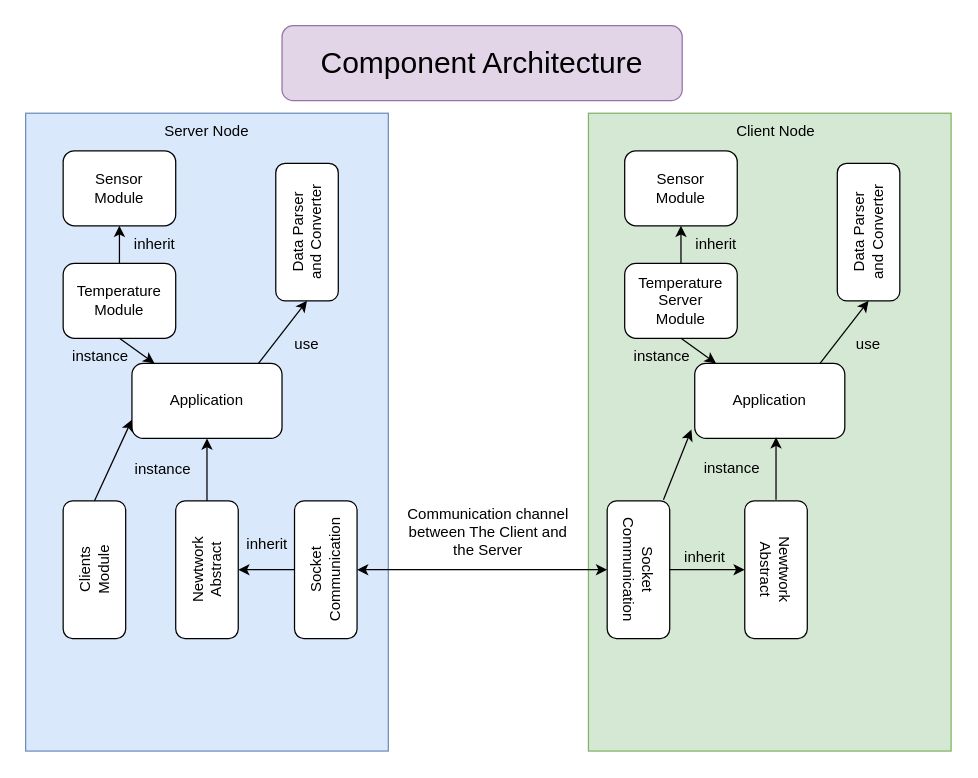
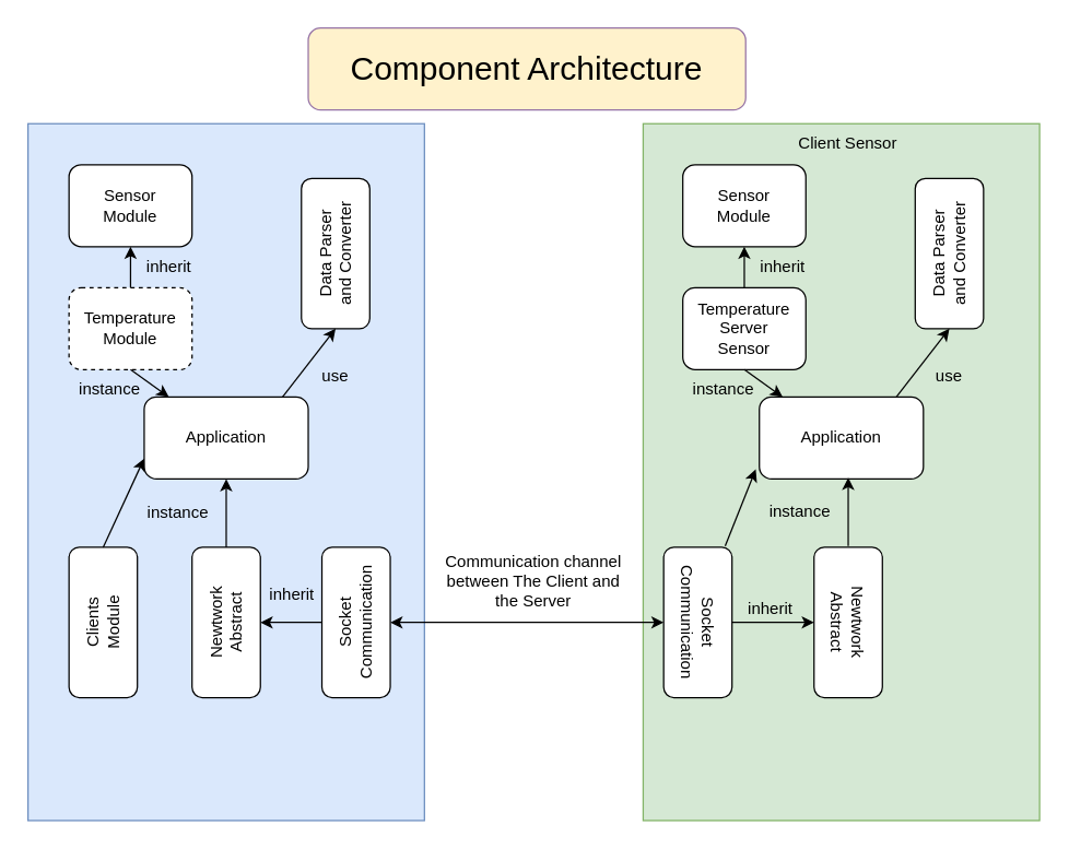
- <mxCell id="50" value="&lt;font style=&quot;font-size: 24px;&quot;&gt;Component Architecture&lt;/font&gt;" style="rounded=1;whiteSpace=wrap;html=1;fillColor=#e1d5e7;strokeColor=#9673a6;" vertex="1" parent="1"><mxGeometry x="225" y="20" width="320" height="60" as="geometry" /></mxCell>
+ <mxCell id="50" value="&lt;font style=&quot;font-size: 24px;&quot;&gt;Component Architecture&lt;/font&gt;" style="rounded=1;whiteSpace=wrap;html=1;fillColor=#fff2cc;strokeColor=#9673a6;" vertex="1" parent="1"><mxGeometry x="225" y="20" width="320" height="60" as="geometry" /></mxCell>
- <mxCell id="5" value="Server Node" style="text;html=1;strokeColor=none;fillColor=none;align=center;verticalAlign=middle;whiteSpace=wrap;rounded=0;" vertex="1" parent="1"><mxGeometry x="100" y="90" width="130" height="30" as="geometry" /></mxCell>
- <mxCell id="27" value="Client Node" style="text;html=1;strokeColor=none;fillColor=none;align=center;verticalAlign=middle;whiteSpace=wrap;rounded=0;" vertex="1" parent="1"><mxGeometry x="555" y="90" width="130" height="30" as="geometry" /></mxCell>
+ <mxCell id="27" value="Client Sensor" style="text;html=1;strokeColor=none;fillColor=none;align=center;verticalAlign=middle;whiteSpace=wrap;rounded=0;" vertex="1" parent="1"><mxGeometry x="555" y="90" width="130" height="30" as="geometry" /></mxCell>
- <mxCell id="6" value="Temperature Module" style="rounded=1;whiteSpace=wrap;html=1;" vertex="1" parent="1"><mxGeometry x="50" y="210" width="90" height="60" as="geometry" /></mxCell>
+ <mxCell id="6" value="Temperature Module" style="rounded=1;whiteSpace=wrap;html=1;dashed=1;" vertex="1" parent="1"><mxGeometry x="50" y="210" width="90" height="60" as="geometry" /></mxCell>
- <mxCell id="37" value="Temperature Server &lt;br&gt;Module" style="rounded=1;whiteSpace=wrap;html=1;" vertex="1" parent="1"><mxGeometry x="499" y="210" width="90" height="60" as="geometry" /></mxCell>
+ <mxCell id="37" value="Temperature Server &lt;br&gt;Sensor" style="rounded=1;whiteSpace=wrap;html=1;" vertex="1" parent="1"><mxGeometry x="499" y="210" width="90" height="60" as="geometry" /></mxCell>
